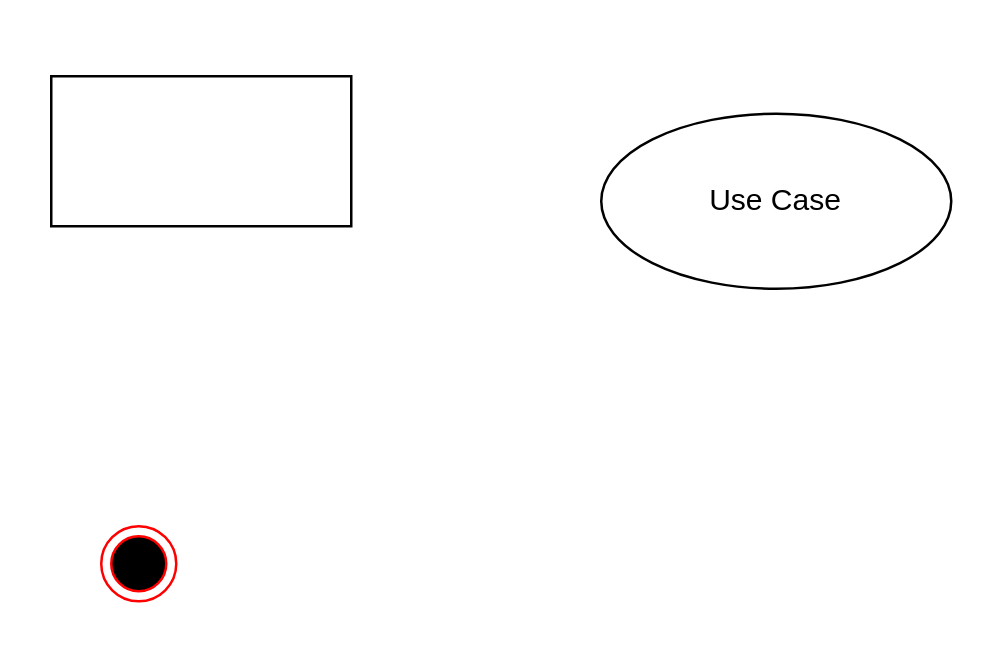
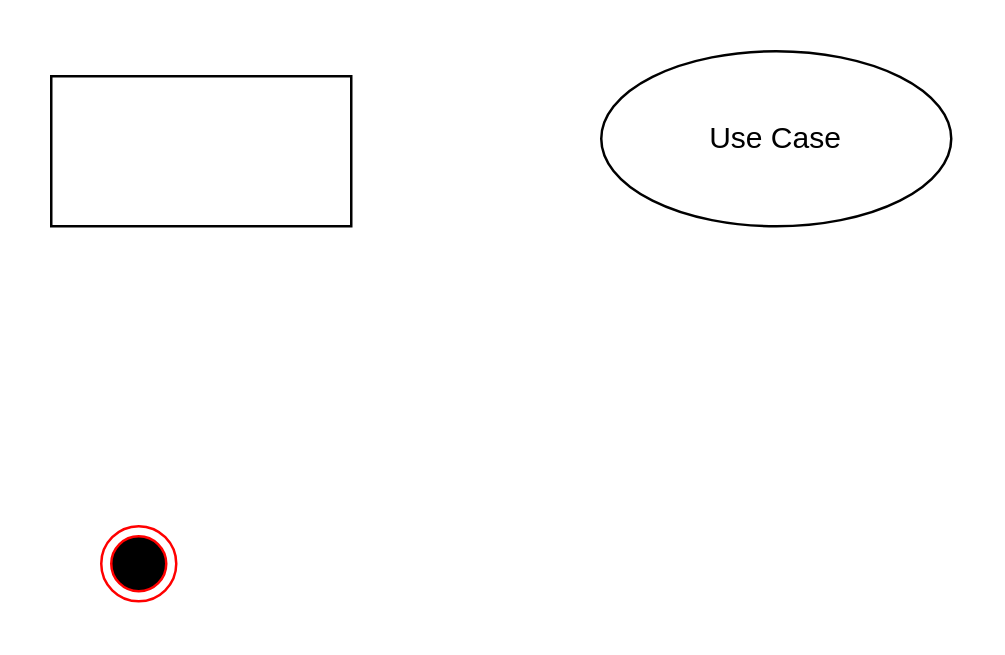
- <mxCell id="3" value="Use Case" style="ellipse;whiteSpace=wrap;html=1;" vertex="1" parent="1"><mxGeometry x="240" y="45" width="140" height="70" as="geometry" /></mxCell>
+ <mxCell id="3" value="Use Case" style="ellipse;whiteSpace=wrap;html=1;" vertex="1" parent="1"><mxGeometry x="240" y="20" width="140" height="70" as="geometry" /></mxCell>
